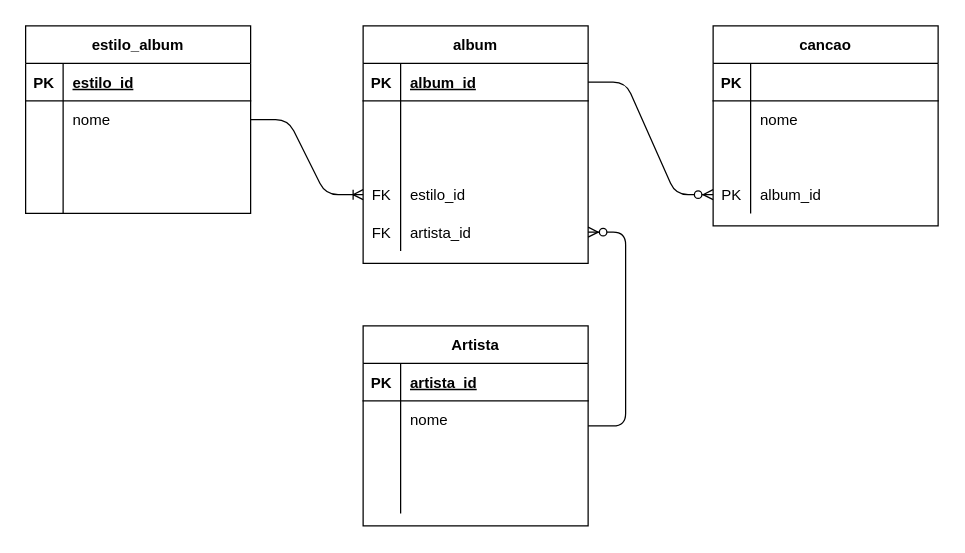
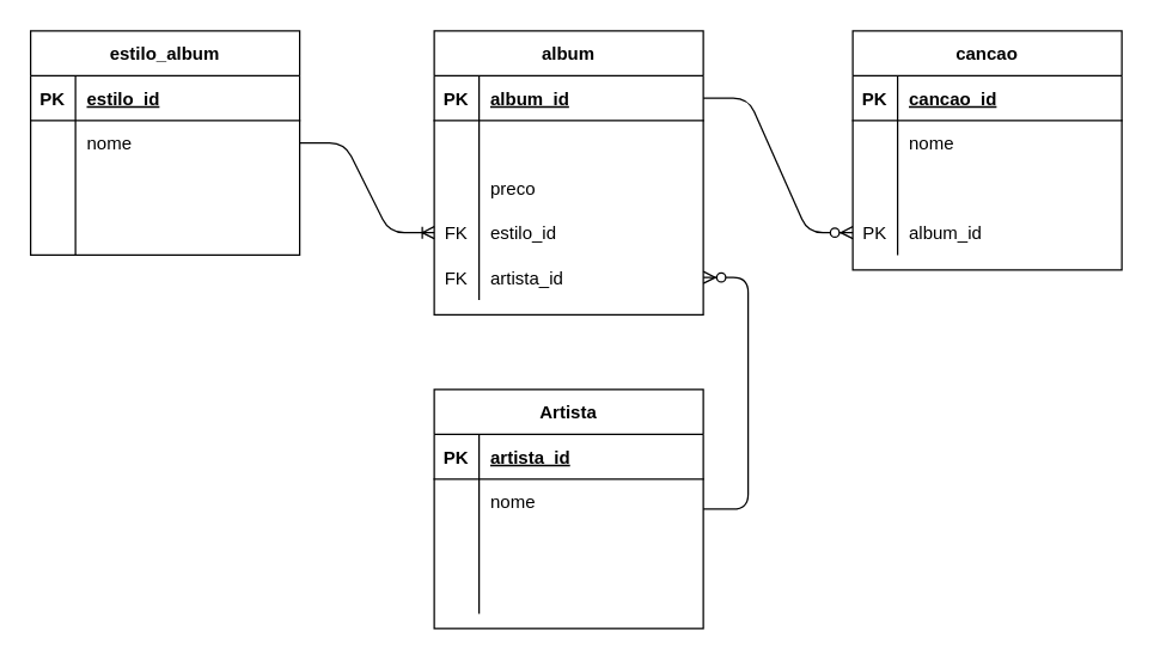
+ <mxCell id="33" value="cancao_id" style="shape=partialRectangle;connectable=0;fillColor=none;top=0;left=0;bottom=0;right=0;align=left;spacingLeft=6;fontStyle=5;overflow=hidden;" vertex="1" parent="31"><mxGeometry x="30" width="150" height="30" as="geometry" /></mxCell>
+ <mxCell id="10" value="preco" style="shape=partialRectangle;connectable=0;fillColor=none;top=0;left=0;bottom=0;right=0;align=left;spacingLeft=6;overflow=hidden;" vertex="1" parent="8"><mxGeometry x="30" width="150" height="30" as="geometry" /></mxCell>
